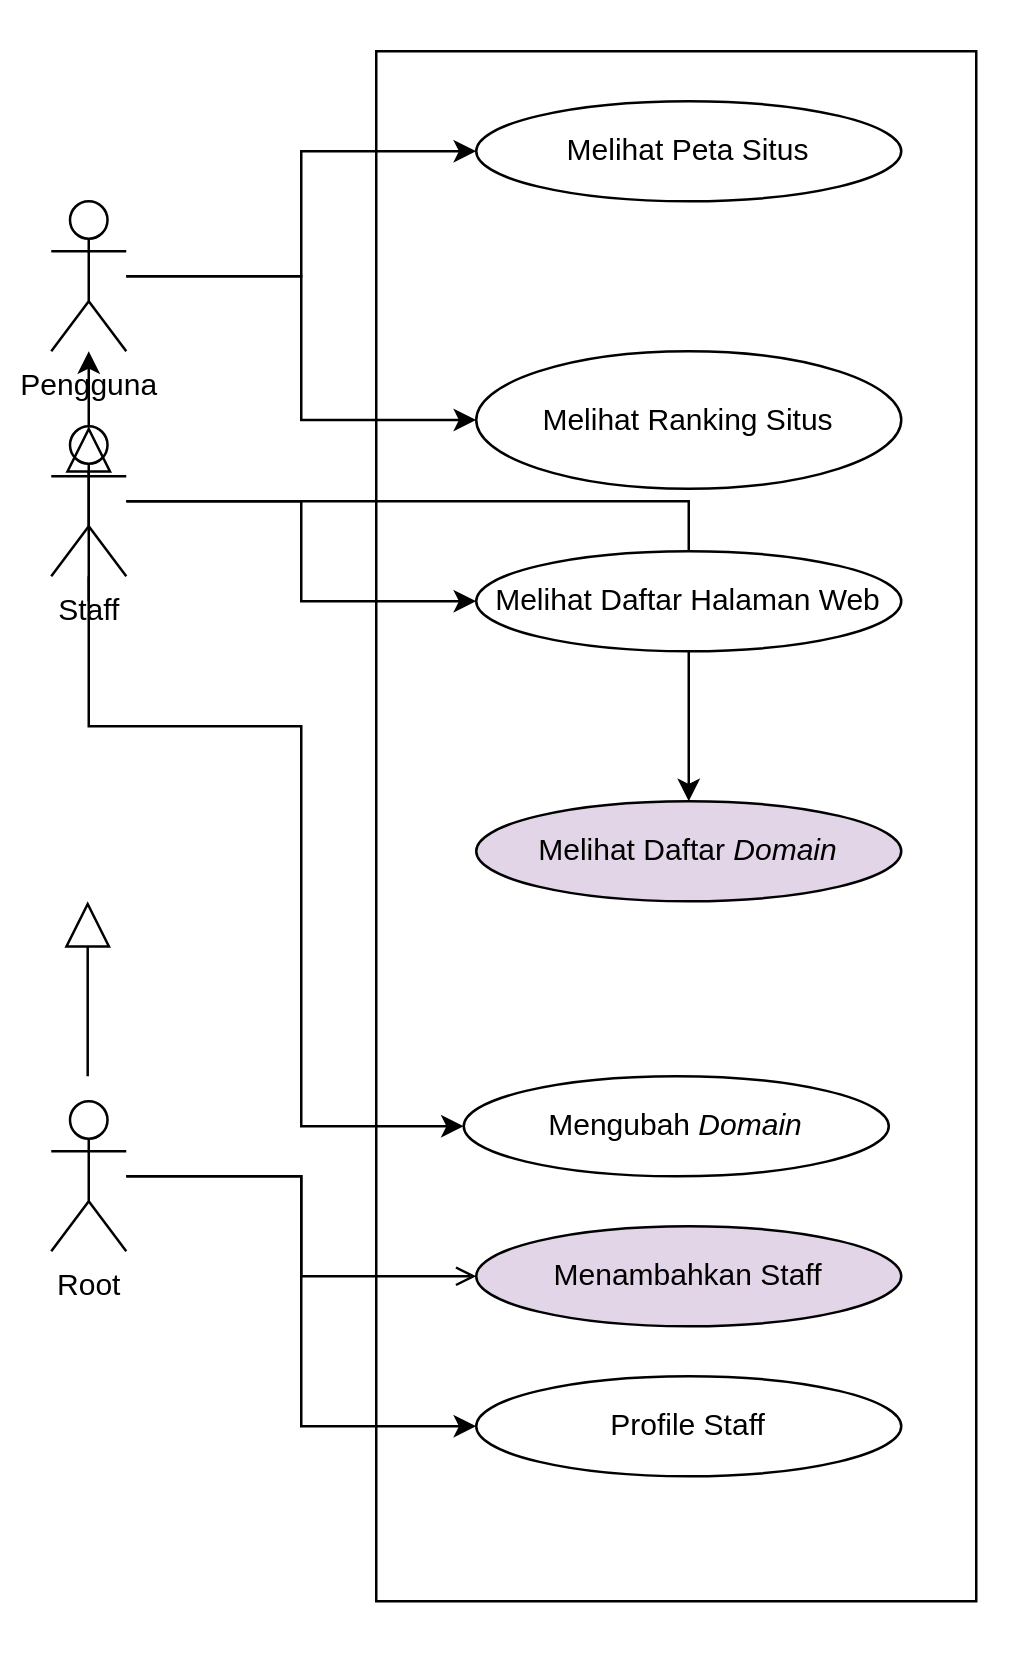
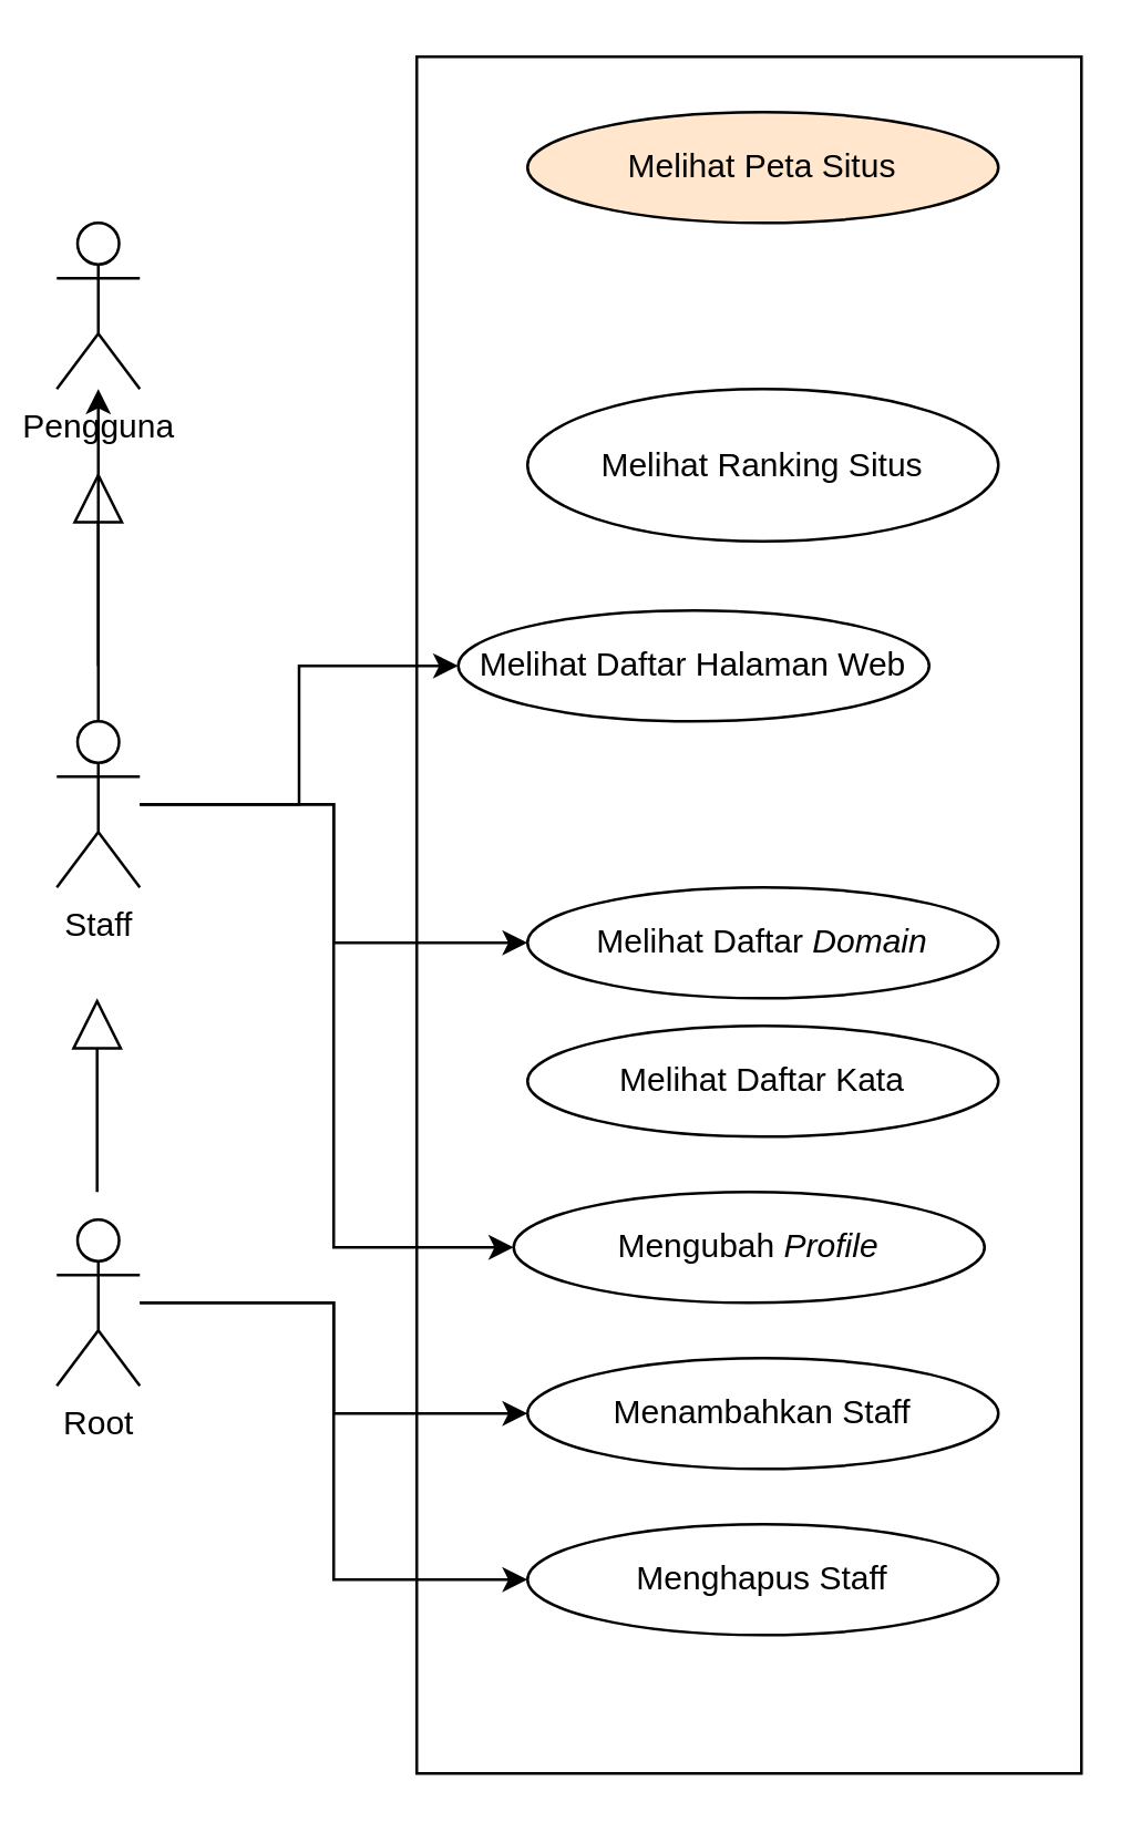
- <mxCell id="5" style="edgeStyle=orthogonalEdgeStyle;rounded=0;orthogonalLoop=1;jettySize=auto;html=1;" edge="1" parent="1" source="6" target="13"><mxGeometry relative="1" as="geometry" /></mxCell>
- <mxCell id="13" value="Melihat Peta Situs" style="ellipse;whiteSpace=wrap;html=1;" vertex="1" parent="1"><mxGeometry x="190" y="40" width="170" height="40" as="geometry" /></mxCell>
+ <mxCell id="13" value="Melihat Peta Situs" style="ellipse;whiteSpace=wrap;html=1;fillColor=#ffe6cc;" vertex="1" parent="1"><mxGeometry x="190" y="40" width="170" height="40" as="geometry" /></mxCell>
- <mxCell id="4" style="edgeStyle=orthogonalEdgeStyle;rounded=0;orthogonalLoop=1;jettySize=auto;html=1;" edge="1" parent="1" source="6" target="3"><mxGeometry relative="1" as="geometry" /></mxCell>
- <mxCell id="11" value="Staff" style="shape=umlActor;verticalLabelPosition=bottom;verticalAlign=top;html=1;outlineConnect=0;" vertex="1" parent="1"><mxGeometry x="20" y="170" width="30" height="60" as="geometry" /></mxCell>
+ <mxCell id="11" value="Staff" style="shape=umlActor;verticalLabelPosition=bottom;verticalAlign=top;html=1;outlineConnect=0;" vertex="1" parent="1"><mxGeometry x="20" y="260" width="30" height="60" as="geometry" /></mxCell>
- <mxCell id="14" value="Melihat Daftar Halaman Web" style="ellipse;whiteSpace=wrap;html=1;" vertex="1" parent="1"><mxGeometry x="190" y="220" width="170" height="40" as="geometry" /></mxCell>
+ <mxCell id="14" value="Melihat Daftar Halaman Web" style="ellipse;whiteSpace=wrap;html=1;" vertex="1" parent="1"><mxGeometry x="165" y="220" width="170" height="40" as="geometry" /></mxCell>
- <mxCell id="15" value="Melihat Daftar &lt;i&gt;Domain&lt;/i&gt;" style="ellipse;whiteSpace=wrap;html=1;fillColor=#e1d5e7;" vertex="1" parent="1"><mxGeometry x="190" y="320" width="170" height="40" as="geometry" /></mxCell>
+ <mxCell id="15" value="Melihat Daftar &lt;i&gt;Domain&lt;/i&gt;" style="ellipse;whiteSpace=wrap;html=1;" vertex="1" parent="1"><mxGeometry x="190" y="320" width="170" height="40" as="geometry" /></mxCell>
+ <mxCell id="16" value="Melihat Daftar Kata" style="ellipse;whiteSpace=wrap;html=1;" vertex="1" parent="1"><mxGeometry x="190" y="370" width="170" height="40" as="geometry" /></mxCell>
- <mxCell id="23" value="Mengubah &lt;i&gt;Domain&lt;/i&gt;" style="ellipse;whiteSpace=wrap;html=1;" vertex="1" parent="1"><mxGeometry x="185" y="430" width="170" height="40" as="geometry" /></mxCell>
+ <mxCell id="23" value="Mengubah &lt;i&gt;Profile&lt;/i&gt;" style="ellipse;whiteSpace=wrap;html=1;" vertex="1" parent="1"><mxGeometry x="185" y="430" width="170" height="40" as="geometry" /></mxCell>
- <mxCell id="17" style="edgeStyle=orthogonalEdgeStyle;rounded=0;orthogonalLoop=1;jettySize=auto;html=1;endArrow=open;" edge="1" parent="1" source="19" target="21"><mxGeometry relative="1" as="geometry" /></mxCell>
+ <mxCell id="17" style="edgeStyle=orthogonalEdgeStyle;rounded=0;orthogonalLoop=1;jettySize=auto;html=1;" edge="1" parent="1" source="19" target="21"><mxGeometry relative="1" as="geometry" /></mxCell>
- <mxCell id="21" value="Menambahkan Staff" style="ellipse;whiteSpace=wrap;html=1;fillColor=#e1d5e7;" vertex="1" parent="1"><mxGeometry x="190" y="490" width="170" height="40" as="geometry" /></mxCell>
+ <mxCell id="21" value="Menambahkan Staff" style="ellipse;whiteSpace=wrap;html=1;" vertex="1" parent="1"><mxGeometry x="190" y="490" width="170" height="40" as="geometry" /></mxCell>
- <mxCell id="22" value="Profile Staff" style="ellipse;whiteSpace=wrap;html=1;" vertex="1" parent="1"><mxGeometry x="190" y="550" width="170" height="40" as="geometry" /></mxCell>
+ <mxCell id="22" value="Menghapus Staff" style="ellipse;whiteSpace=wrap;html=1;" vertex="1" parent="1"><mxGeometry x="190" y="550" width="170" height="40" as="geometry" /></mxCell>
